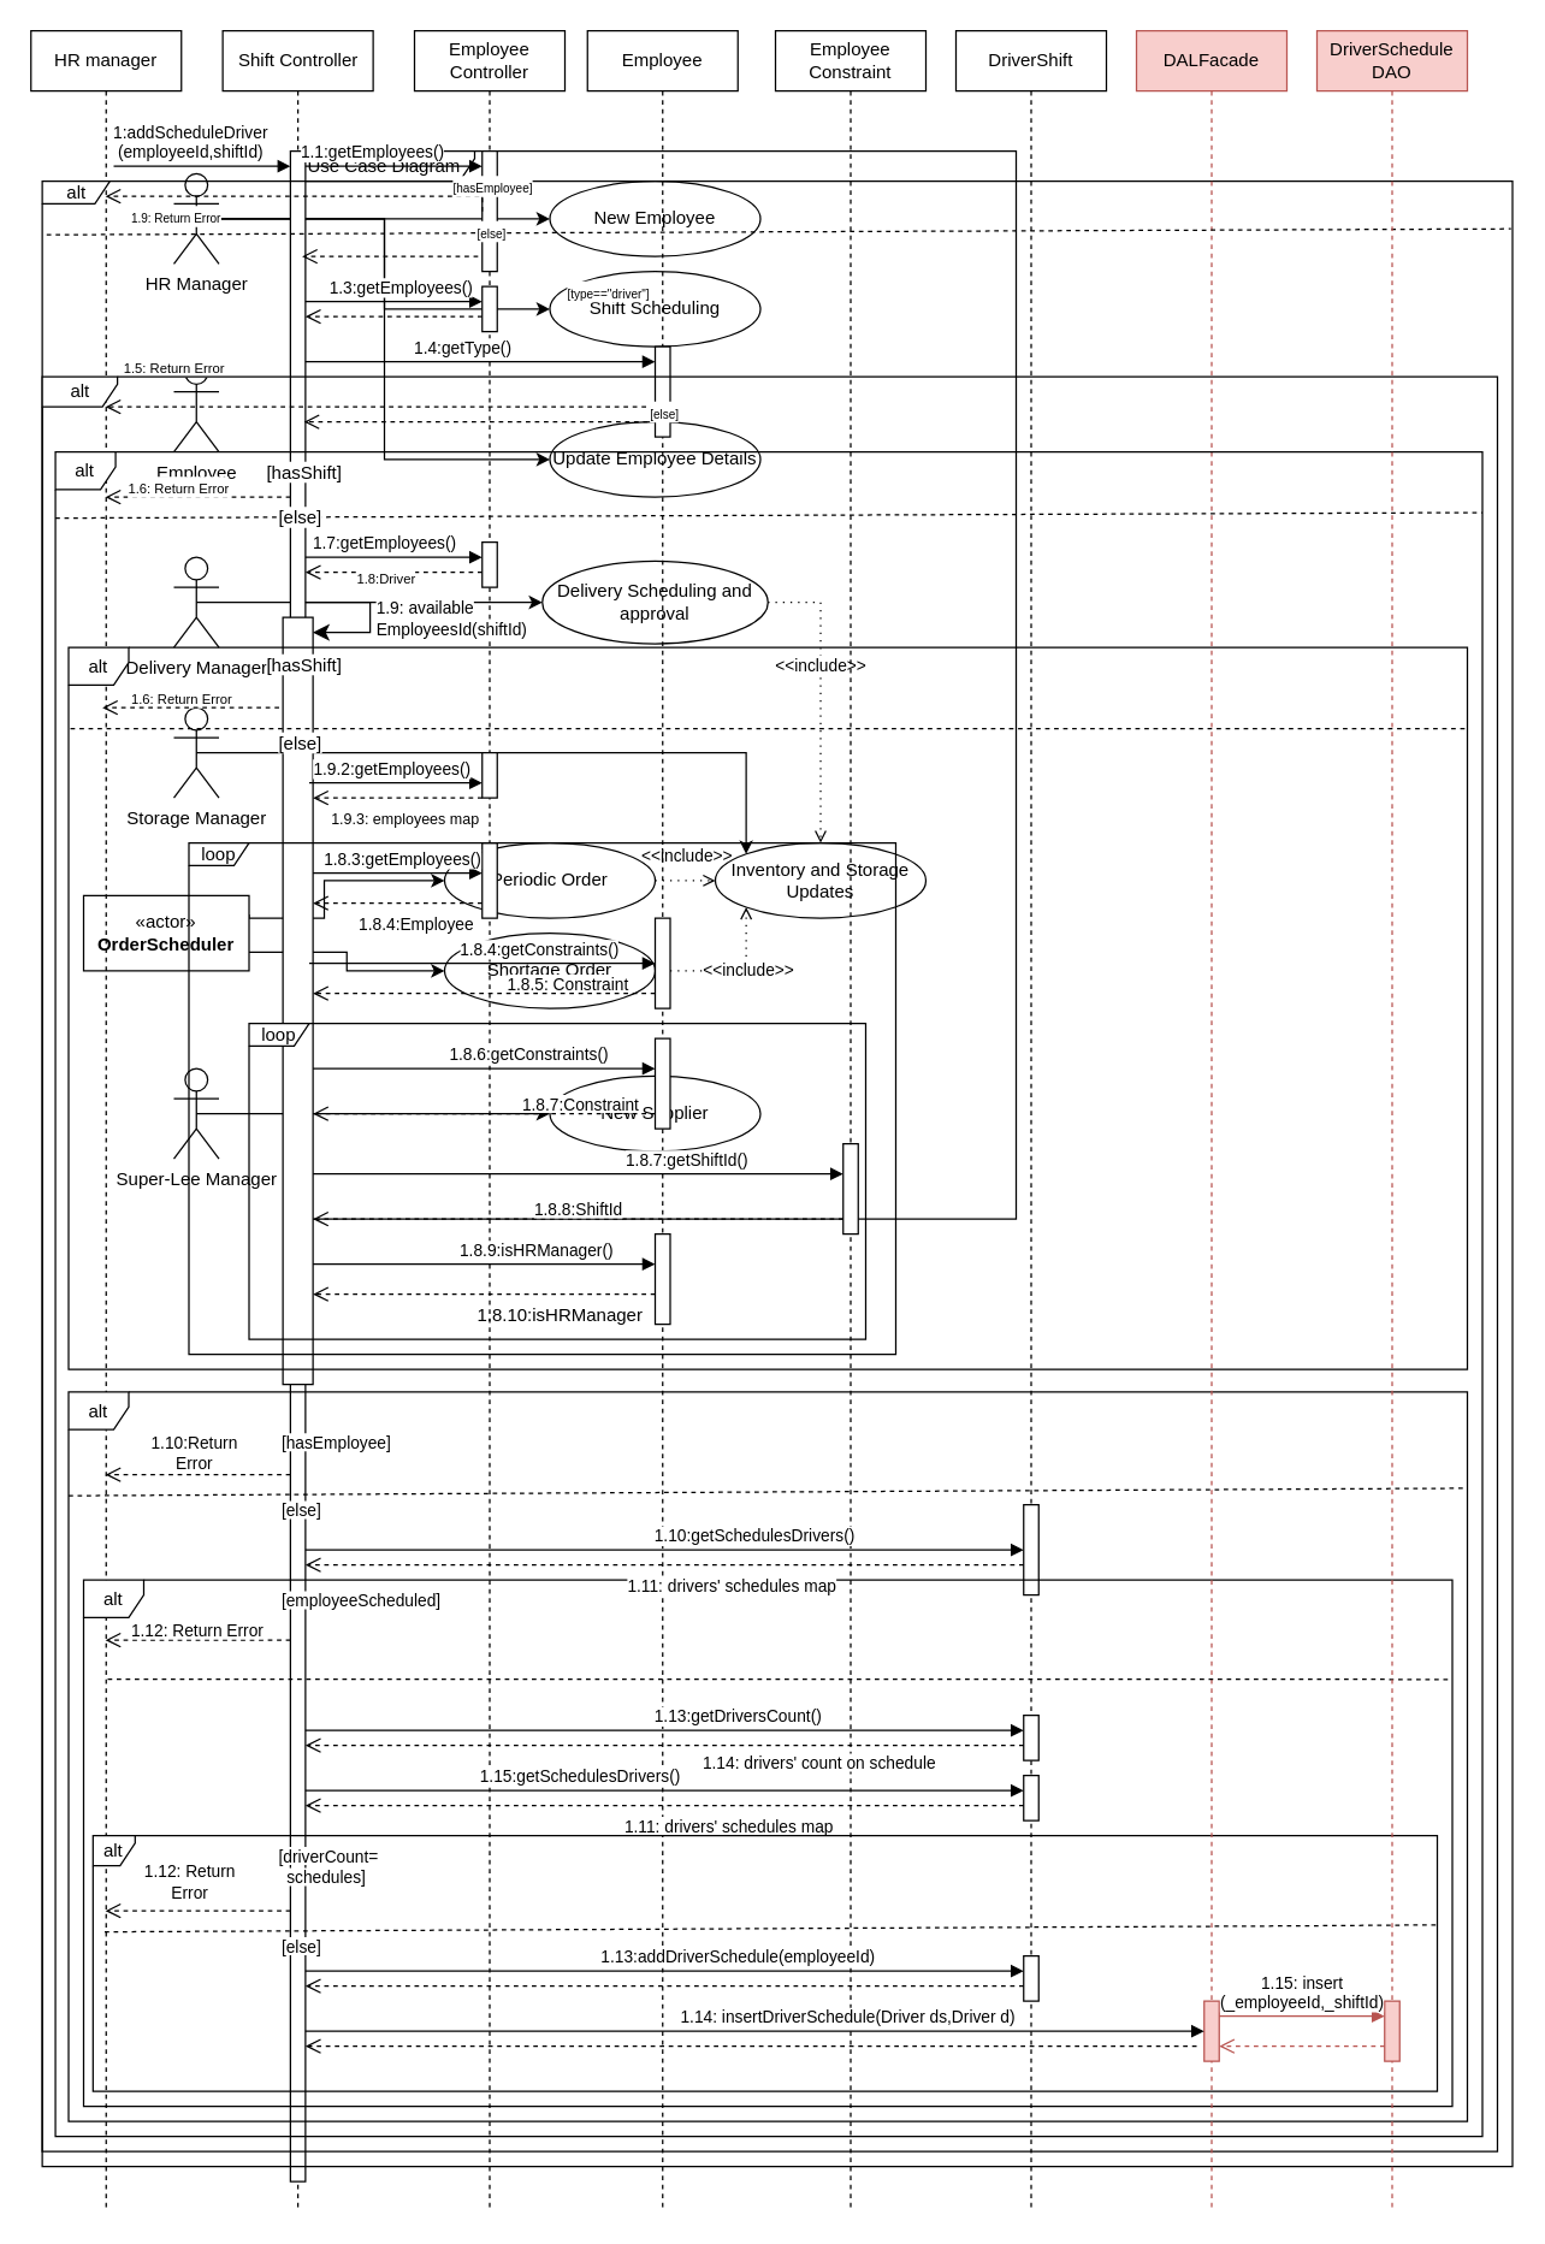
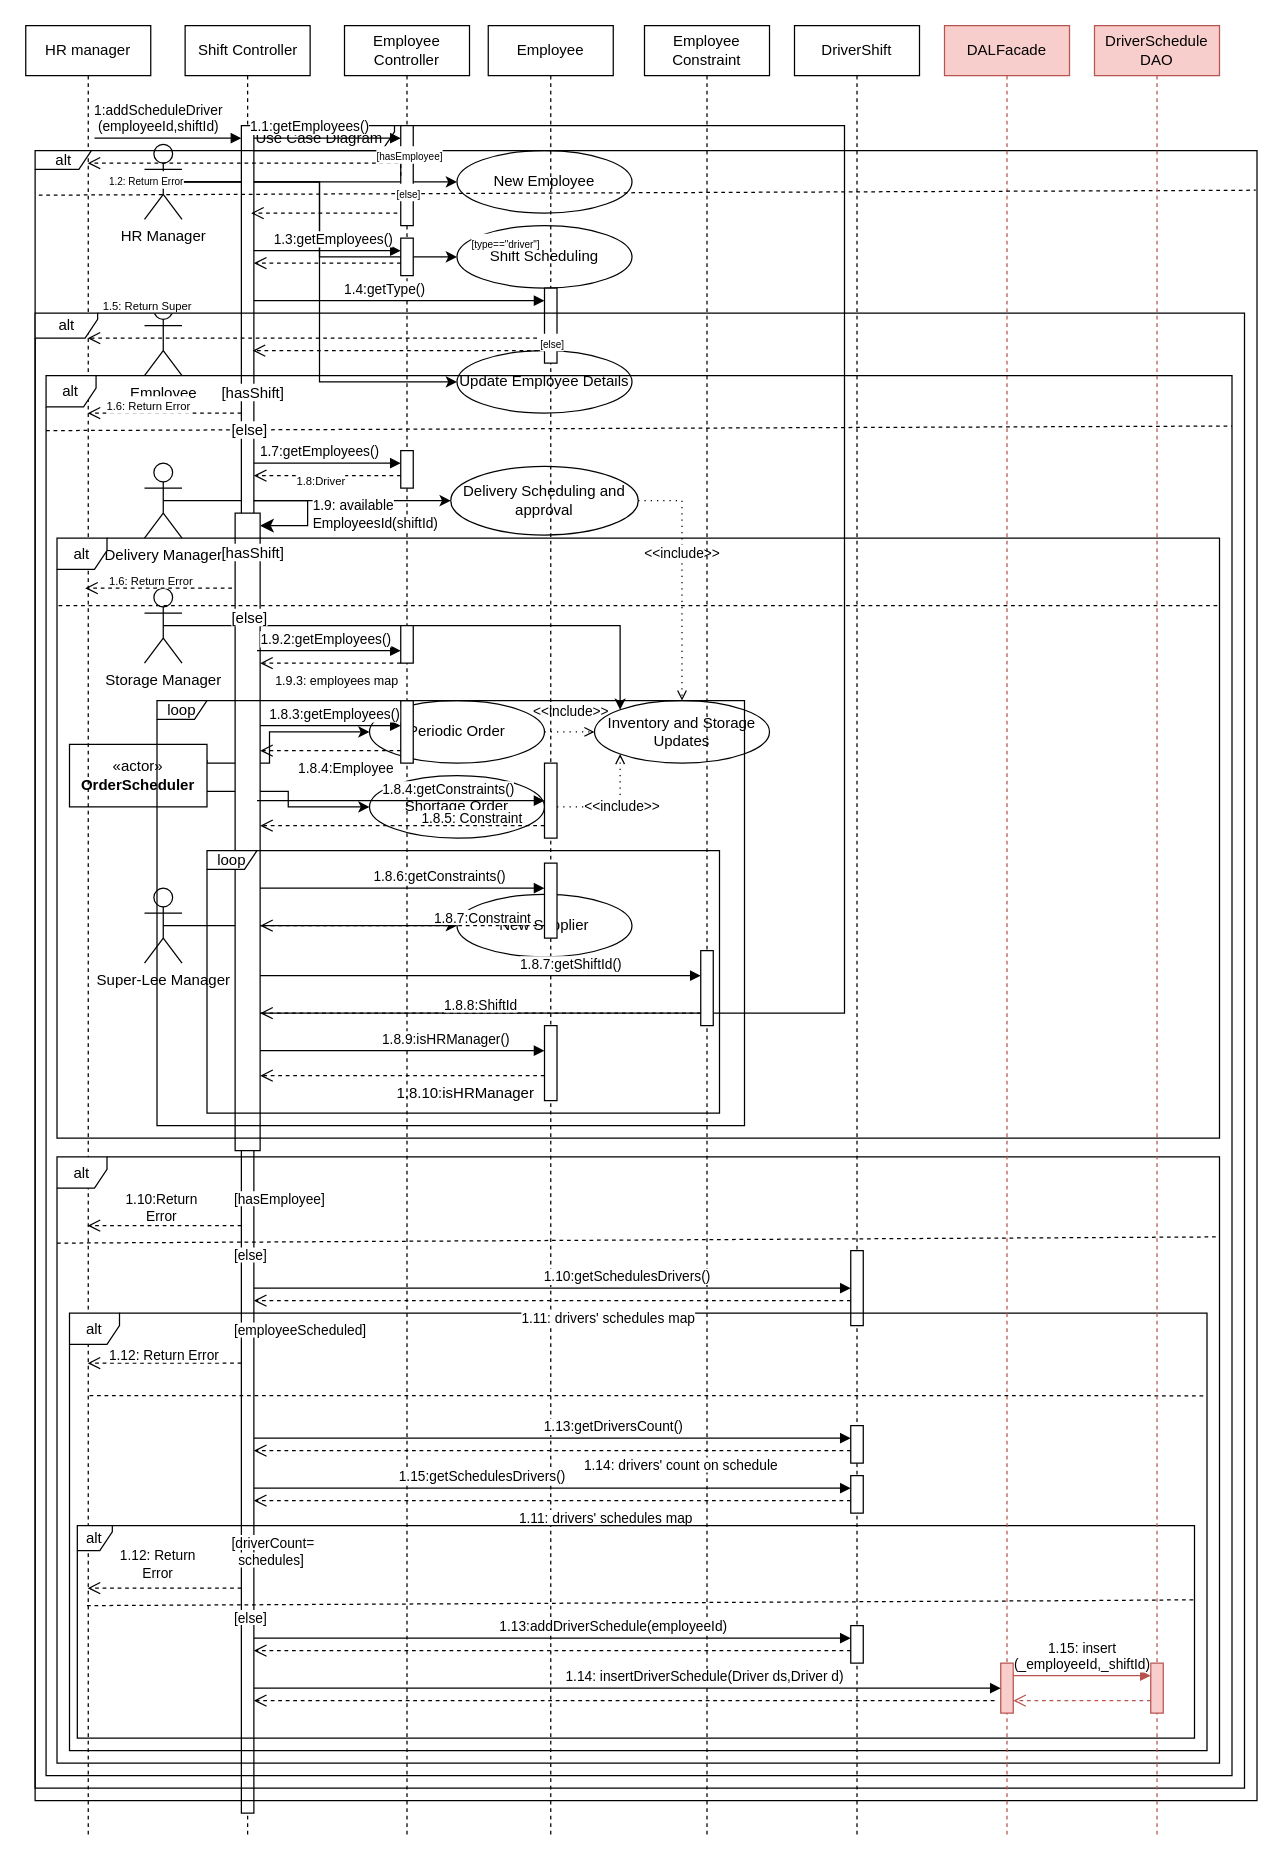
- <mxCell id="89" value="&lt;div style=&quot;text-align: center;&quot;&gt;&lt;span style=&quot;background-color: rgb(255, 255, 255);&quot;&gt;&lt;font style=&quot;font-size: 8px;&quot;&gt;1.9: Return Error&lt;/font&gt;&lt;/span&gt;&lt;/div&gt;" style="text;whiteSpace=wrap;html=1;" vertex="1" parent="1"><mxGeometry x="85" y="130" width="70" height="20" as="geometry" /></mxCell>
+ <mxCell id="89" value="&lt;div style=&quot;text-align: center;&quot;&gt;&lt;span style=&quot;background-color: rgb(255, 255, 255);&quot;&gt;&lt;font style=&quot;font-size: 8px;&quot;&gt;1.2: Return Error&lt;/font&gt;&lt;/span&gt;&lt;/div&gt;" style="text;whiteSpace=wrap;html=1;" vertex="1" parent="1"><mxGeometry x="85" y="130" width="70" height="20" as="geometry" /></mxCell>
- <mxCell id="91" value="&lt;div style=&quot;text-align: center;&quot;&gt;&lt;span style=&quot;background-color: rgb(255, 255, 255);&quot;&gt;&lt;font style=&quot;font-size: 9px;&quot;&gt;1.5: Return Error&lt;/font&gt;&lt;/span&gt;&lt;/div&gt;" style="text;whiteSpace=wrap;html=1;" vertex="1" parent="1"><mxGeometry x="80" y="230" width="80" height="20" as="geometry" /></mxCell>
+ <mxCell id="91" value="&lt;div style=&quot;text-align: center;&quot;&gt;&lt;span style=&quot;background-color: rgb(255, 255, 255);&quot;&gt;&lt;font style=&quot;font-size: 9px;&quot;&gt;1.5: Return Super&lt;/font&gt;&lt;/span&gt;&lt;/div&gt;" style="text;whiteSpace=wrap;html=1;" vertex="1" parent="1"><mxGeometry x="80" y="230" width="80" height="20" as="geometry" /></mxCell>
